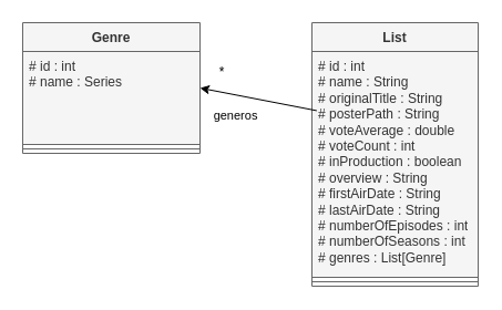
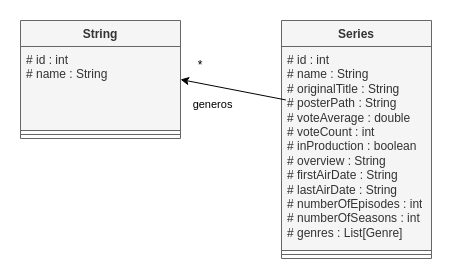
- <mxCell id="5" value="Genre" style="swimlane;fontStyle=1;align=center;verticalAlign=top;childLayout=stackLayout;horizontal=1;startSize=26;horizontalStack=0;resizeParent=1;resizeParentMax=0;resizeLast=0;collapsible=1;marginBottom=0;whiteSpace=wrap;html=1;fillColor=#f5f5f5;strokeColor=#666666;fontColor=#333333;" vertex="1" parent="1"><mxGeometry x="20" y="20" width="160" height="118" as="geometry" /></mxCell>
+ <mxCell id="5" value="String" style="swimlane;fontStyle=1;align=center;verticalAlign=top;childLayout=stackLayout;horizontal=1;startSize=26;horizontalStack=0;resizeParent=1;resizeParentMax=0;resizeLast=0;collapsible=1;marginBottom=0;whiteSpace=wrap;html=1;fillColor=#f5f5f5;strokeColor=#666666;fontColor=#333333;" vertex="1" parent="1"><mxGeometry x="20" y="20" width="160" height="118" as="geometry" /></mxCell>
- <mxCell id="2" value="List" style="swimlane;fontStyle=1;align=center;verticalAlign=top;childLayout=stackLayout;horizontal=1;startSize=26;horizontalStack=0;resizeParent=1;resizeParentMax=0;resizeLast=0;collapsible=1;marginBottom=0;whiteSpace=wrap;html=1;fillColor=#f5f5f5;strokeColor=#666666;fontColor=#333333;" parent="1" vertex="1"><mxGeometry x="281" y="20" width="150" height="238" as="geometry" /></mxCell>
+ <mxCell id="2" value="Series" style="swimlane;fontStyle=1;align=center;verticalAlign=top;childLayout=stackLayout;horizontal=1;startSize=26;horizontalStack=0;resizeParent=1;resizeParentMax=0;resizeLast=0;collapsible=1;marginBottom=0;whiteSpace=wrap;html=1;fillColor=#f5f5f5;strokeColor=#666666;fontColor=#333333;" parent="1" vertex="1"><mxGeometry x="281" y="20" width="150" height="238" as="geometry" /></mxCell>
- <mxCell id="6" value="# id : int&lt;div&gt;# name : Series&lt;/div&gt;" style="text;strokeColor=#666666;fillColor=#f5f5f5;align=left;verticalAlign=top;spacingLeft=4;spacingRight=4;overflow=hidden;rotatable=0;points=[[0,0.5],[1,0.5]];portConstraint=eastwest;whiteSpace=wrap;html=1;fontColor=#333333;" vertex="1" parent="5"><mxGeometry y="26" width="160" height="84" as="geometry" /></mxCell>
+ <mxCell id="6" value="# id : int&lt;div&gt;# name : String&lt;/div&gt;" style="text;strokeColor=#666666;fillColor=#f5f5f5;align=left;verticalAlign=top;spacingLeft=4;spacingRight=4;overflow=hidden;rotatable=0;points=[[0,0.5],[1,0.5]];portConstraint=eastwest;whiteSpace=wrap;html=1;fontColor=#333333;" vertex="1" parent="5"><mxGeometry y="26" width="160" height="84" as="geometry" /></mxCell>
